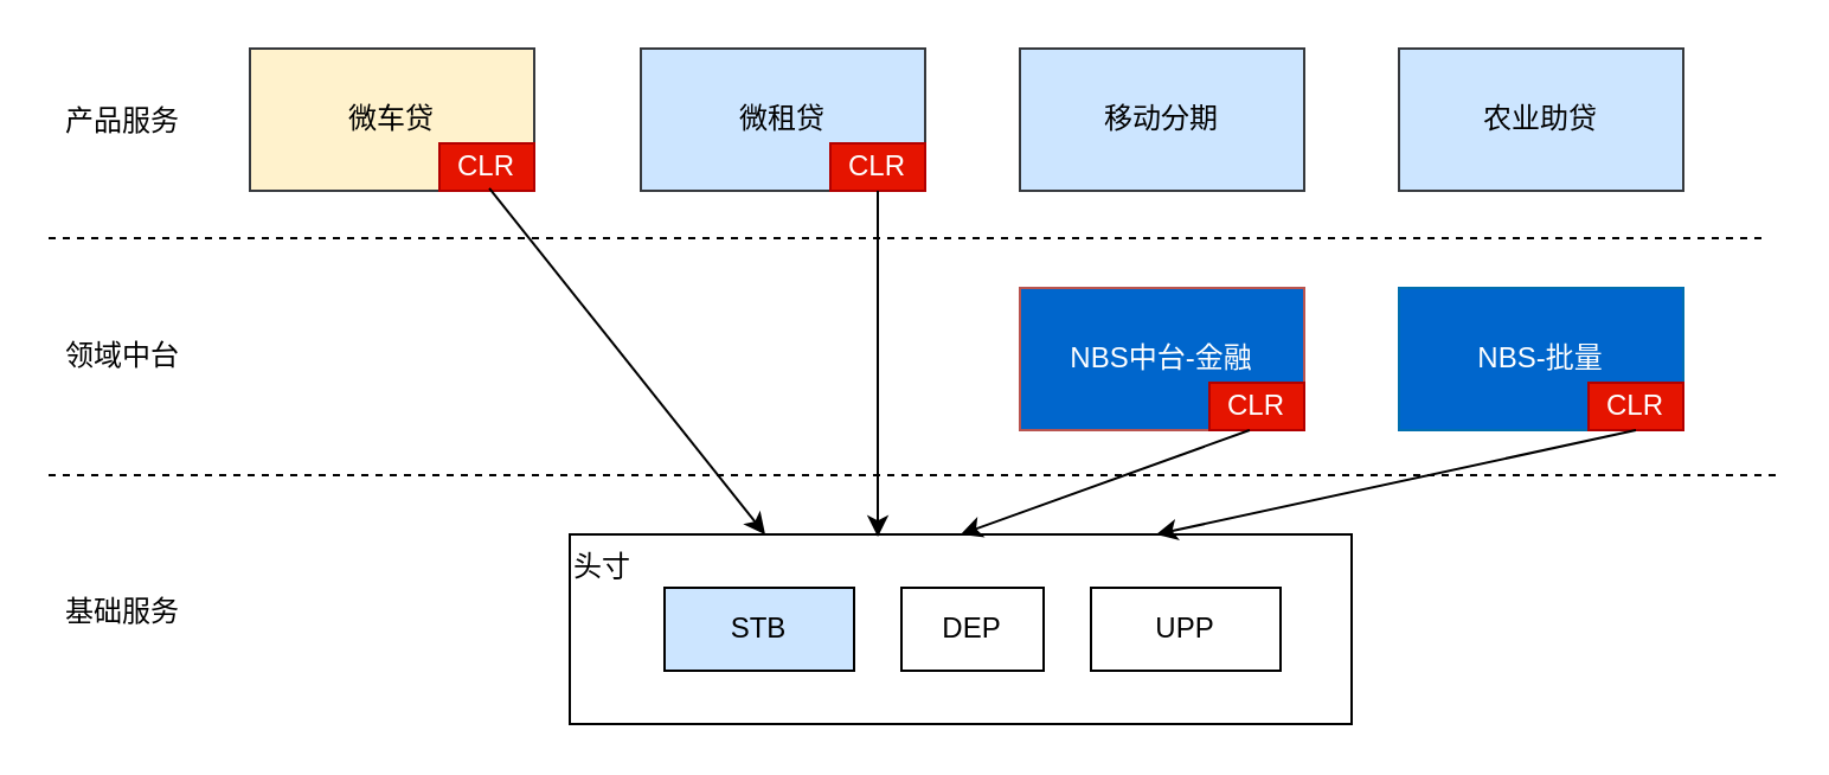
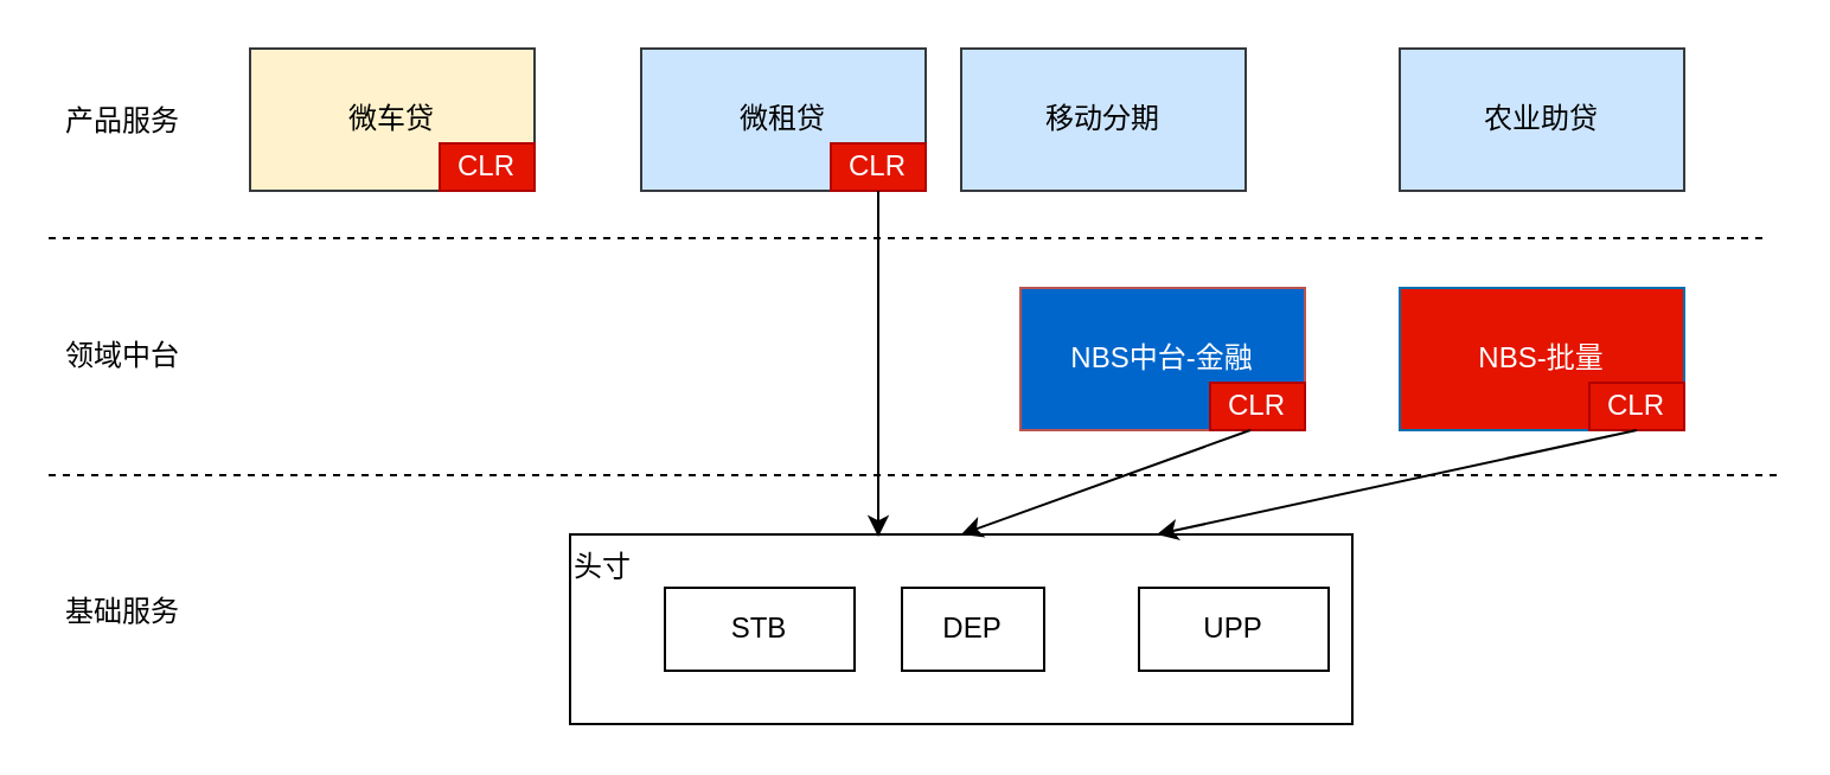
- <mxCell id="11" value="移动分期" style="rounded=0;whiteSpace=wrap;html=1;fillColor=#cce5ff;strokeColor=#36393d;" vertex="1" parent="1"><mxGeometry x="430" y="20" width="120" height="60" as="geometry" /></mxCell>
+ <mxCell id="11" value="移动分期" style="rounded=0;whiteSpace=wrap;html=1;fillColor=#cce5ff;strokeColor=#36393d;" vertex="1" parent="1"><mxGeometry x="405" y="20" width="120" height="60" as="geometry" /></mxCell>
- <mxCell id="18" value="" style="endArrow=classic;html=1;fontColor=#FFFFFF;exitX=0.842;exitY=0.983;exitDx=0;exitDy=0;exitPerimeter=0;entryX=0.25;entryY=0;entryDx=0;entryDy=0;" edge="1" parent="1" source="2" target="14"><mxGeometry width="50" height="50" relative="1" as="geometry"><mxPoint x="390" y="150" as="sourcePoint" /><mxPoint x="440" y="100" as="targetPoint" /></mxGeometry></mxCell>
- <mxCell id="8" value="NBS-批量" style="rounded=0;whiteSpace=wrap;html=1;fillColor=#0066CC;strokeColor=#006EAF;fontColor=#ffffff;" vertex="1" parent="1"><mxGeometry x="590" y="121" width="120" height="60" as="geometry" /></mxCell>
+ <mxCell id="8" value="NBS-批量" style="rounded=0;whiteSpace=wrap;html=1;fillColor=#e51400;strokeColor=#006EAF;fontColor=#ffffff;" vertex="1" parent="1"><mxGeometry x="590" y="121" width="120" height="60" as="geometry" /></mxCell>
- <mxCell id="15" value="STB" style="rounded=0;whiteSpace=wrap;html=1;align=center;fillColor=#cce5ff;" vertex="1" parent="1"><mxGeometry x="280" y="247.5" width="80" height="35" as="geometry" /></mxCell>
+ <mxCell id="15" value="STB" style="rounded=0;whiteSpace=wrap;html=1;align=center;" vertex="1" parent="1"><mxGeometry x="280" y="247.5" width="80" height="35" as="geometry" /></mxCell>
- <mxCell id="17" value="UPP" style="rounded=0;whiteSpace=wrap;html=1;align=center;" vertex="1" parent="1"><mxGeometry x="460" y="247.5" width="80" height="35" as="geometry" /></mxCell>
+ <mxCell id="17" value="UPP" style="rounded=0;whiteSpace=wrap;html=1;align=center;" vertex="1" parent="1"><mxGeometry x="480" y="247.5" width="80" height="35" as="geometry" /></mxCell>
